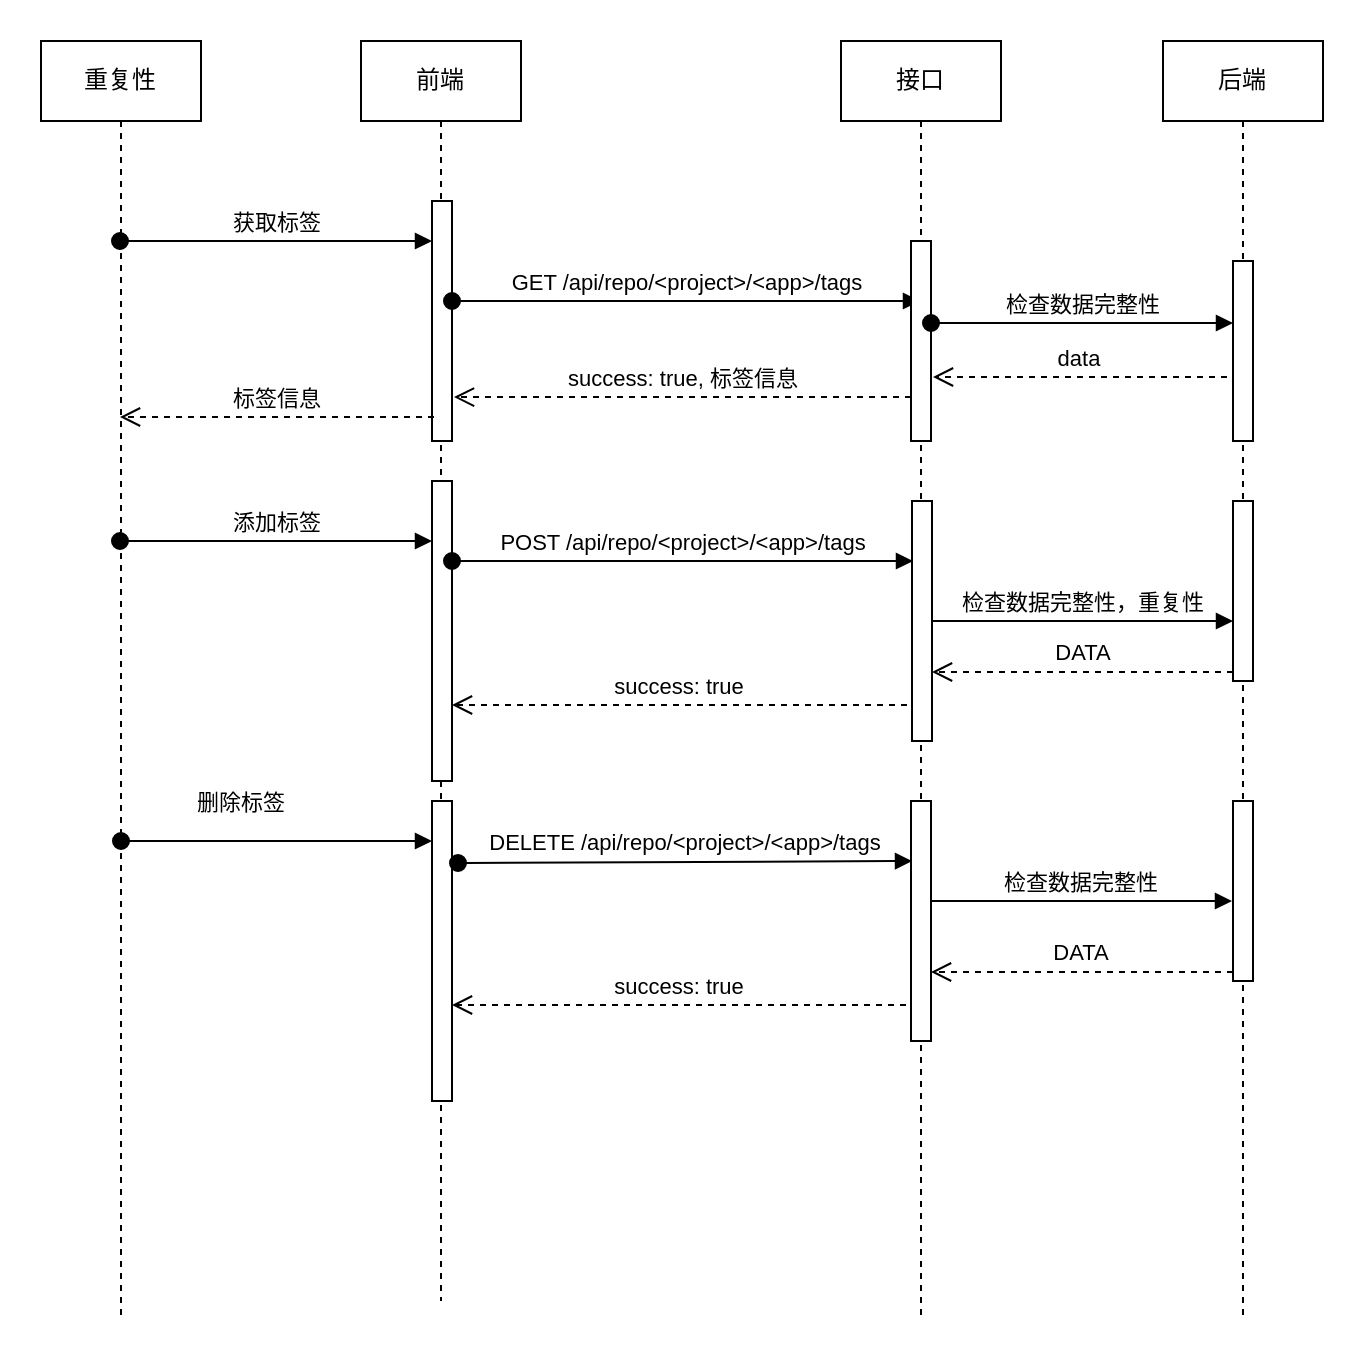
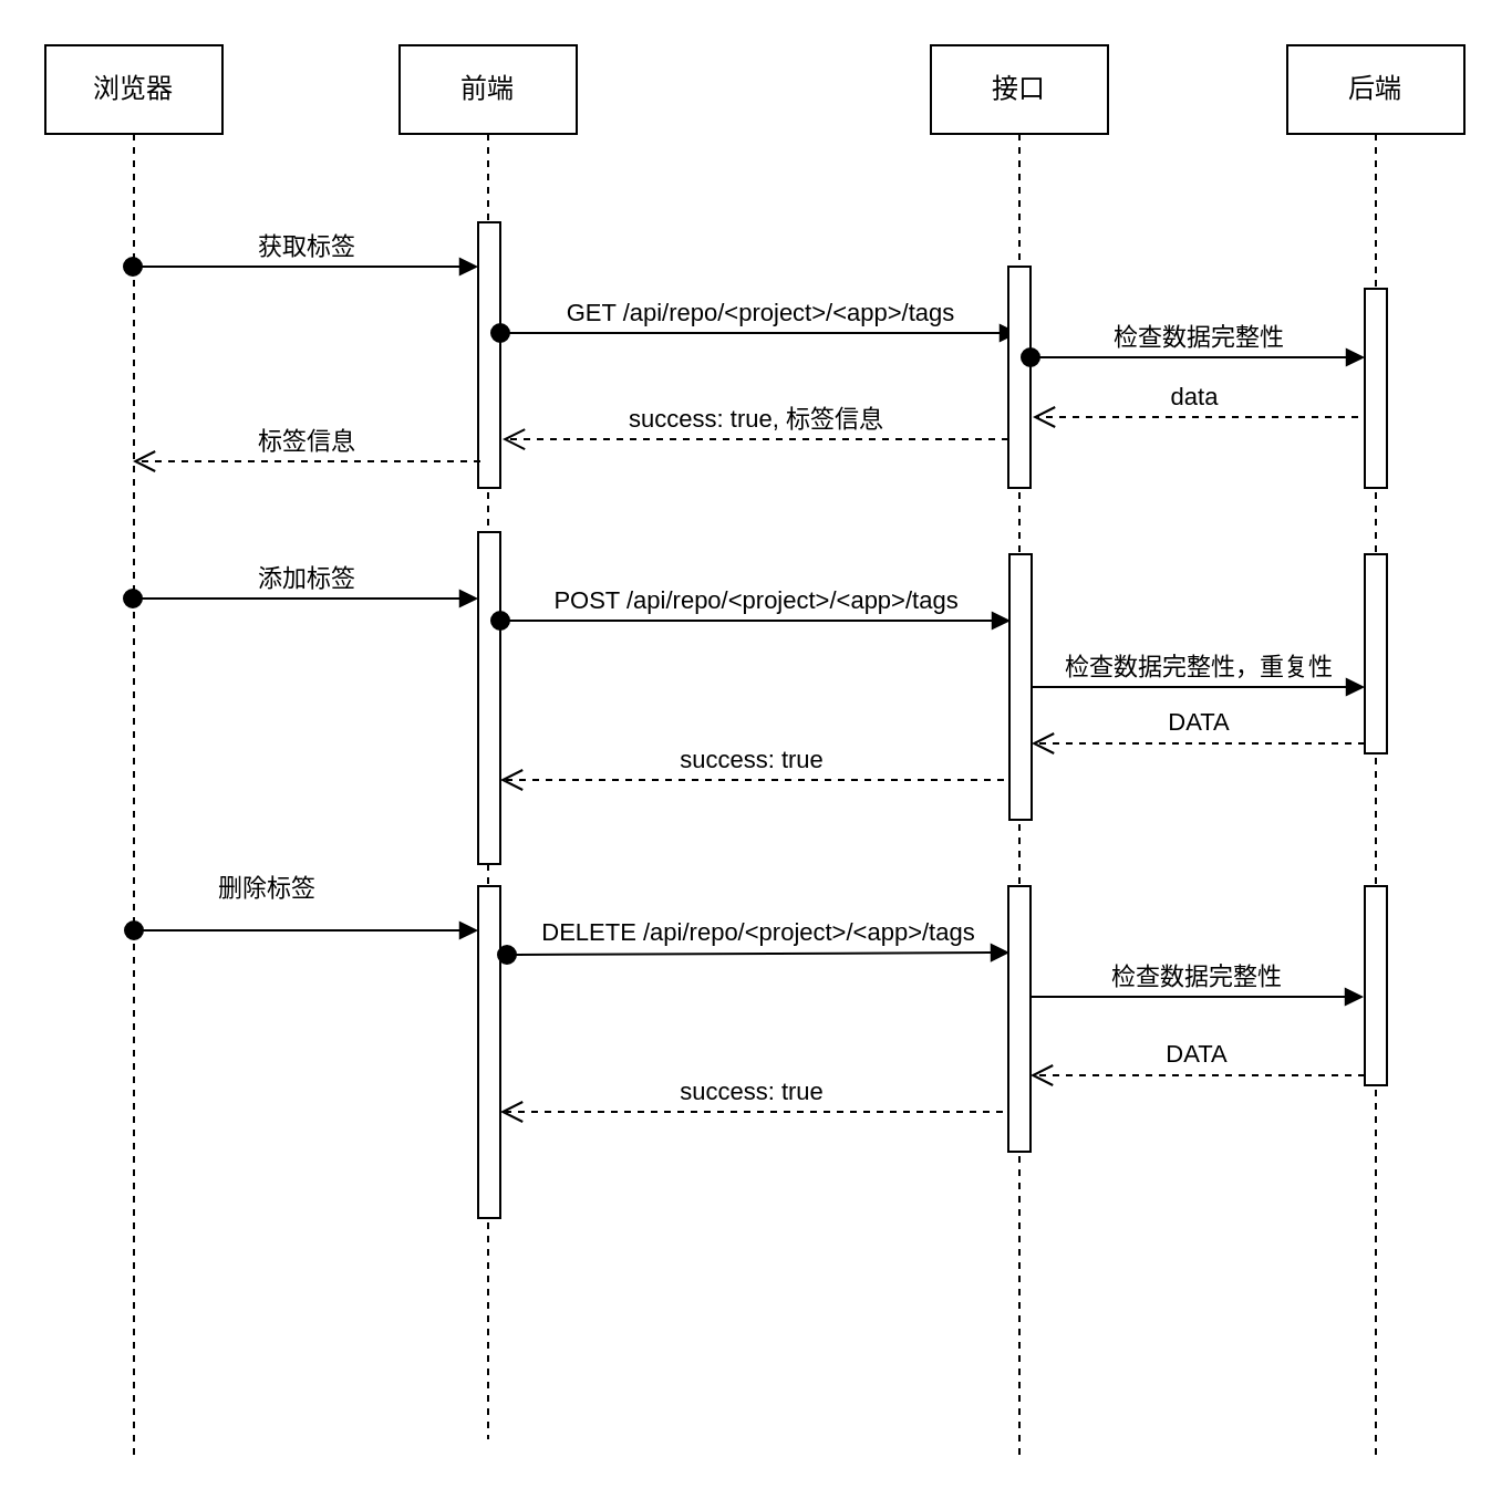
- <mxCell id="9" value="重复性" style="shape=umlLifeline;perimeter=lifelinePerimeter;whiteSpace=wrap;html=1;container=1;collapsible=0;recursiveResize=0;outlineConnect=0;" vertex="1" parent="1"><mxGeometry x="20" y="20" width="80" height="640" as="geometry" /></mxCell>
+ <mxCell id="9" value="浏览器" style="shape=umlLifeline;perimeter=lifelinePerimeter;whiteSpace=wrap;html=1;container=1;collapsible=0;recursiveResize=0;outlineConnect=0;" vertex="1" parent="1"><mxGeometry x="20" y="20" width="80" height="640" as="geometry" /></mxCell>
